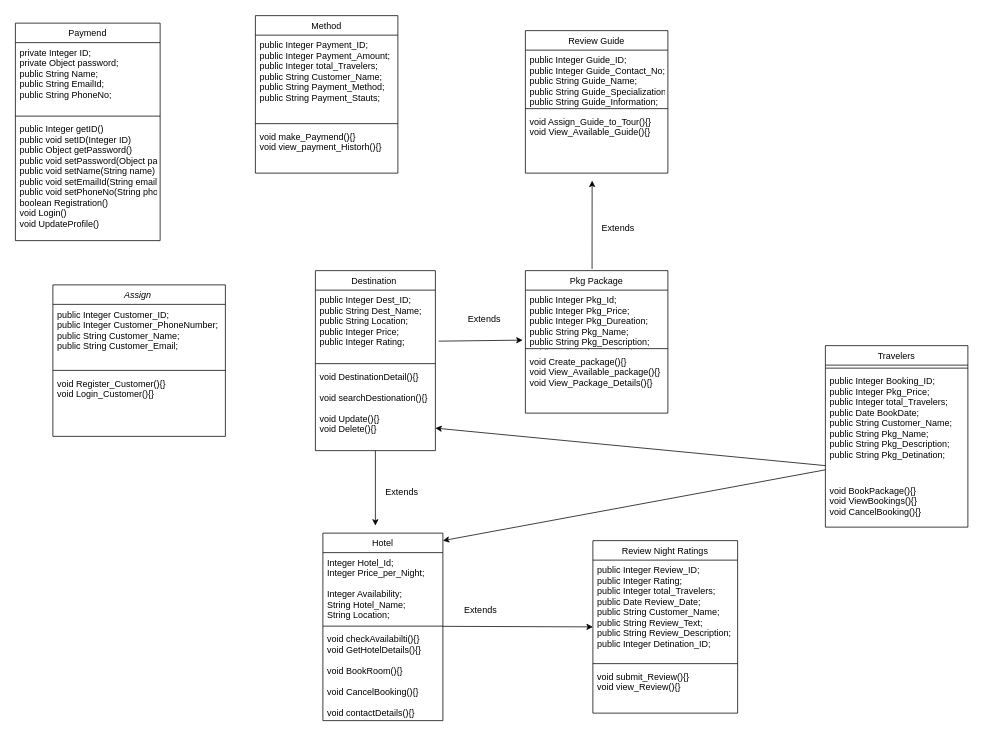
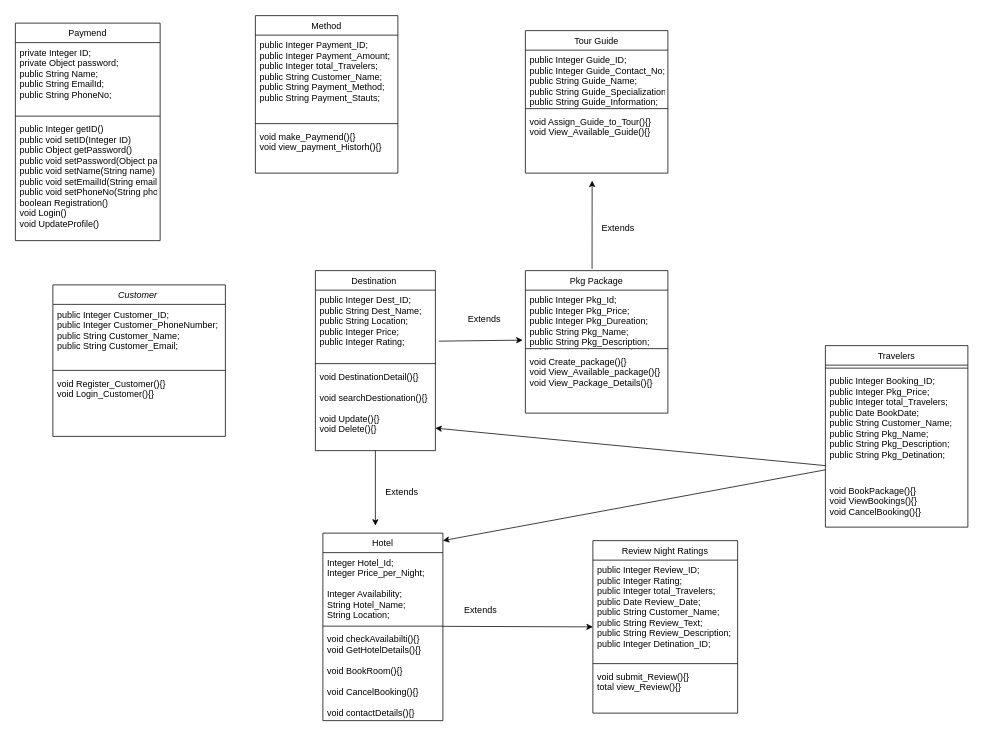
- <mxCell id="17" value="Review Guide" style="swimlane;fontStyle=0;align=center;verticalAlign=top;childLayout=stackLayout;horizontal=1;startSize=26;horizontalStack=0;resizeParent=1;resizeLast=0;collapsible=1;marginBottom=0;rounded=0;shadow=0;strokeWidth=1;" vertex="1" parent="1"><mxGeometry x="700" y="40" width="190" height="190" as="geometry"><mxRectangle x="550" y="140" width="160" height="26" as="alternateBounds" /></mxGeometry></mxCell>
+ <mxCell id="17" value="Tour Guide" style="swimlane;fontStyle=0;align=center;verticalAlign=top;childLayout=stackLayout;horizontal=1;startSize=26;horizontalStack=0;resizeParent=1;resizeLast=0;collapsible=1;marginBottom=0;rounded=0;shadow=0;strokeWidth=1;" vertex="1" parent="1"><mxGeometry x="700" y="40" width="190" height="190" as="geometry"><mxRectangle x="550" y="140" width="160" height="26" as="alternateBounds" /></mxGeometry></mxCell>
- <mxCell id="2" value="Assign " style="swimlane;fontStyle=2;align=center;verticalAlign=top;childLayout=stackLayout;horizontal=1;startSize=26;horizontalStack=0;resizeParent=1;resizeLast=0;collapsible=1;marginBottom=0;rounded=0;shadow=0;strokeWidth=1;" parent="1" vertex="1"><mxGeometry x="70" y="379" width="230" height="202" as="geometry"><mxRectangle x="230" y="140" width="160" height="26" as="alternateBounds" /></mxGeometry></mxCell>
+ <mxCell id="2" value="Customer " style="swimlane;fontStyle=2;align=center;verticalAlign=top;childLayout=stackLayout;horizontal=1;startSize=26;horizontalStack=0;resizeParent=1;resizeLast=0;collapsible=1;marginBottom=0;rounded=0;shadow=0;strokeWidth=1;" parent="1" vertex="1"><mxGeometry x="70" y="379" width="230" height="202" as="geometry"><mxRectangle x="230" y="140" width="160" height="26" as="alternateBounds" /></mxGeometry></mxCell>
- <mxCell id="31" value="void submit_Review(){}&#10;void view_Review(){}" style="text;align=left;verticalAlign=top;spacingLeft=4;spacingRight=4;overflow=hidden;rotatable=0;points=[[0,0.5],[1,0.5]];portConstraint=eastwest;" vertex="1" parent="28"><mxGeometry y="168" width="193" height="52" as="geometry" /></mxCell>
+ <mxCell id="31" value="void submit_Review(){}&#10;total view_Review(){}" style="text;align=left;verticalAlign=top;spacingLeft=4;spacingRight=4;overflow=hidden;rotatable=0;points=[[0,0.5],[1,0.5]];portConstraint=eastwest;" vertex="1" parent="28"><mxGeometry y="168" width="193" height="52" as="geometry" /></mxCell>
